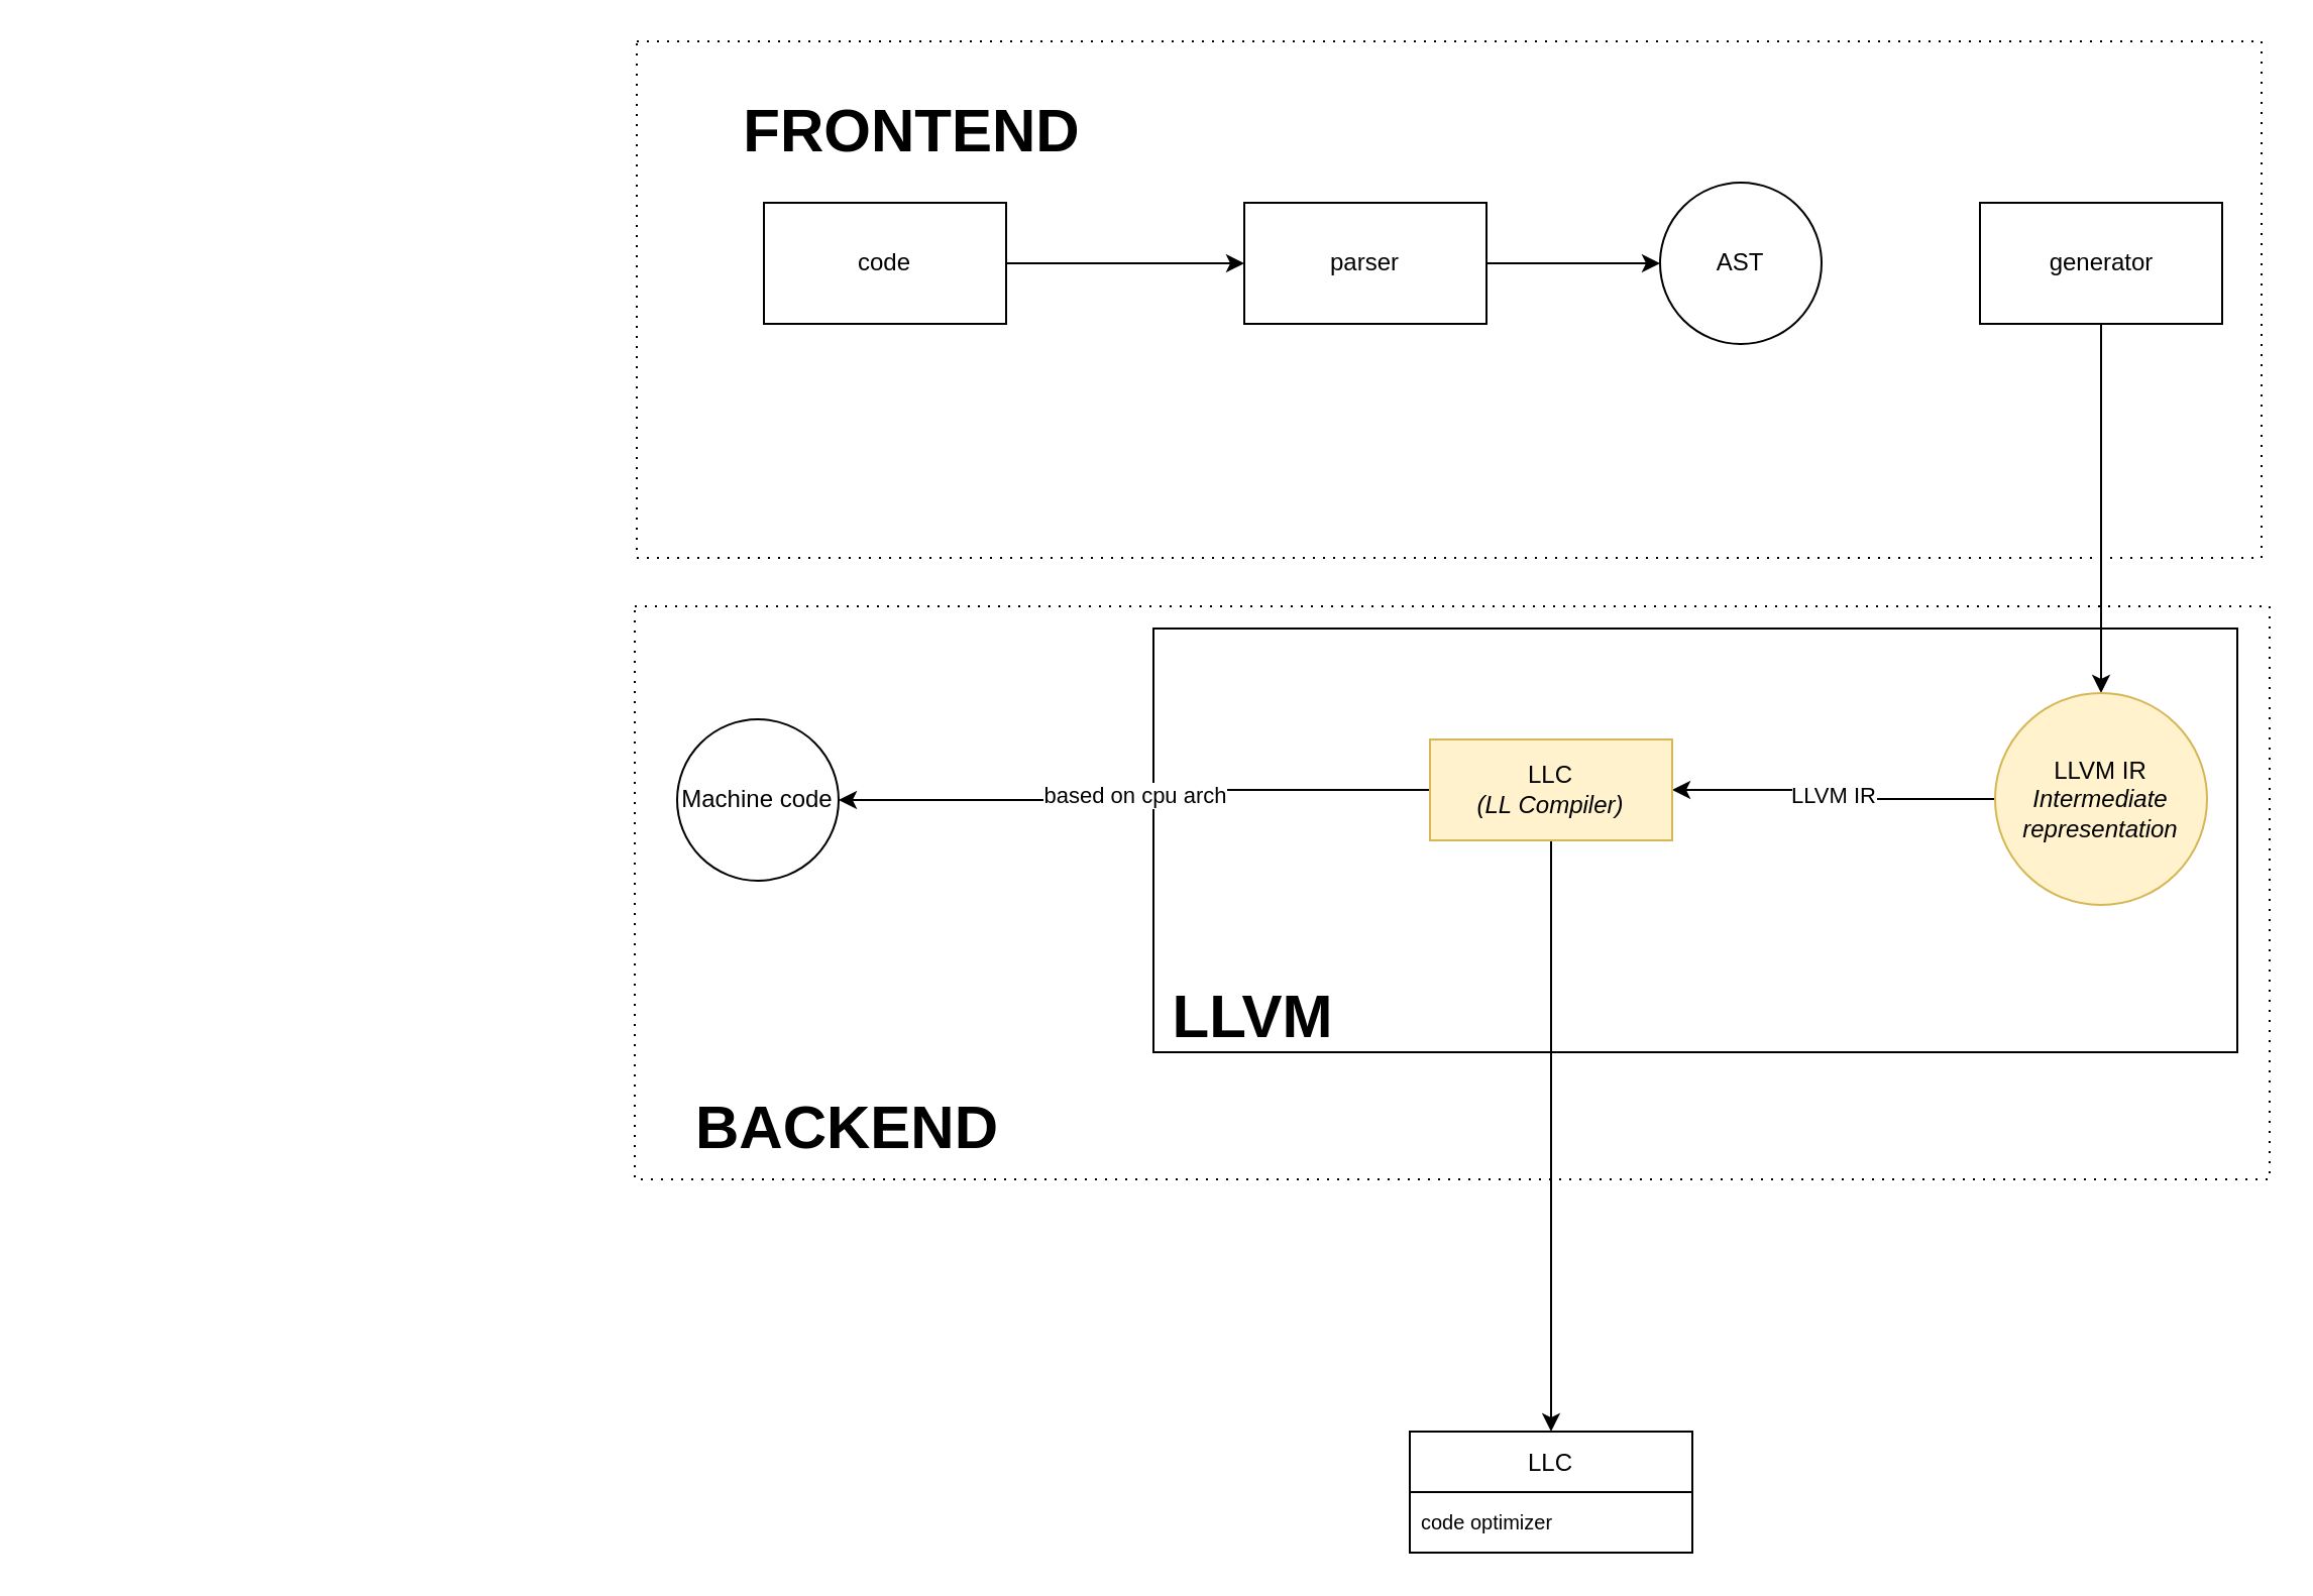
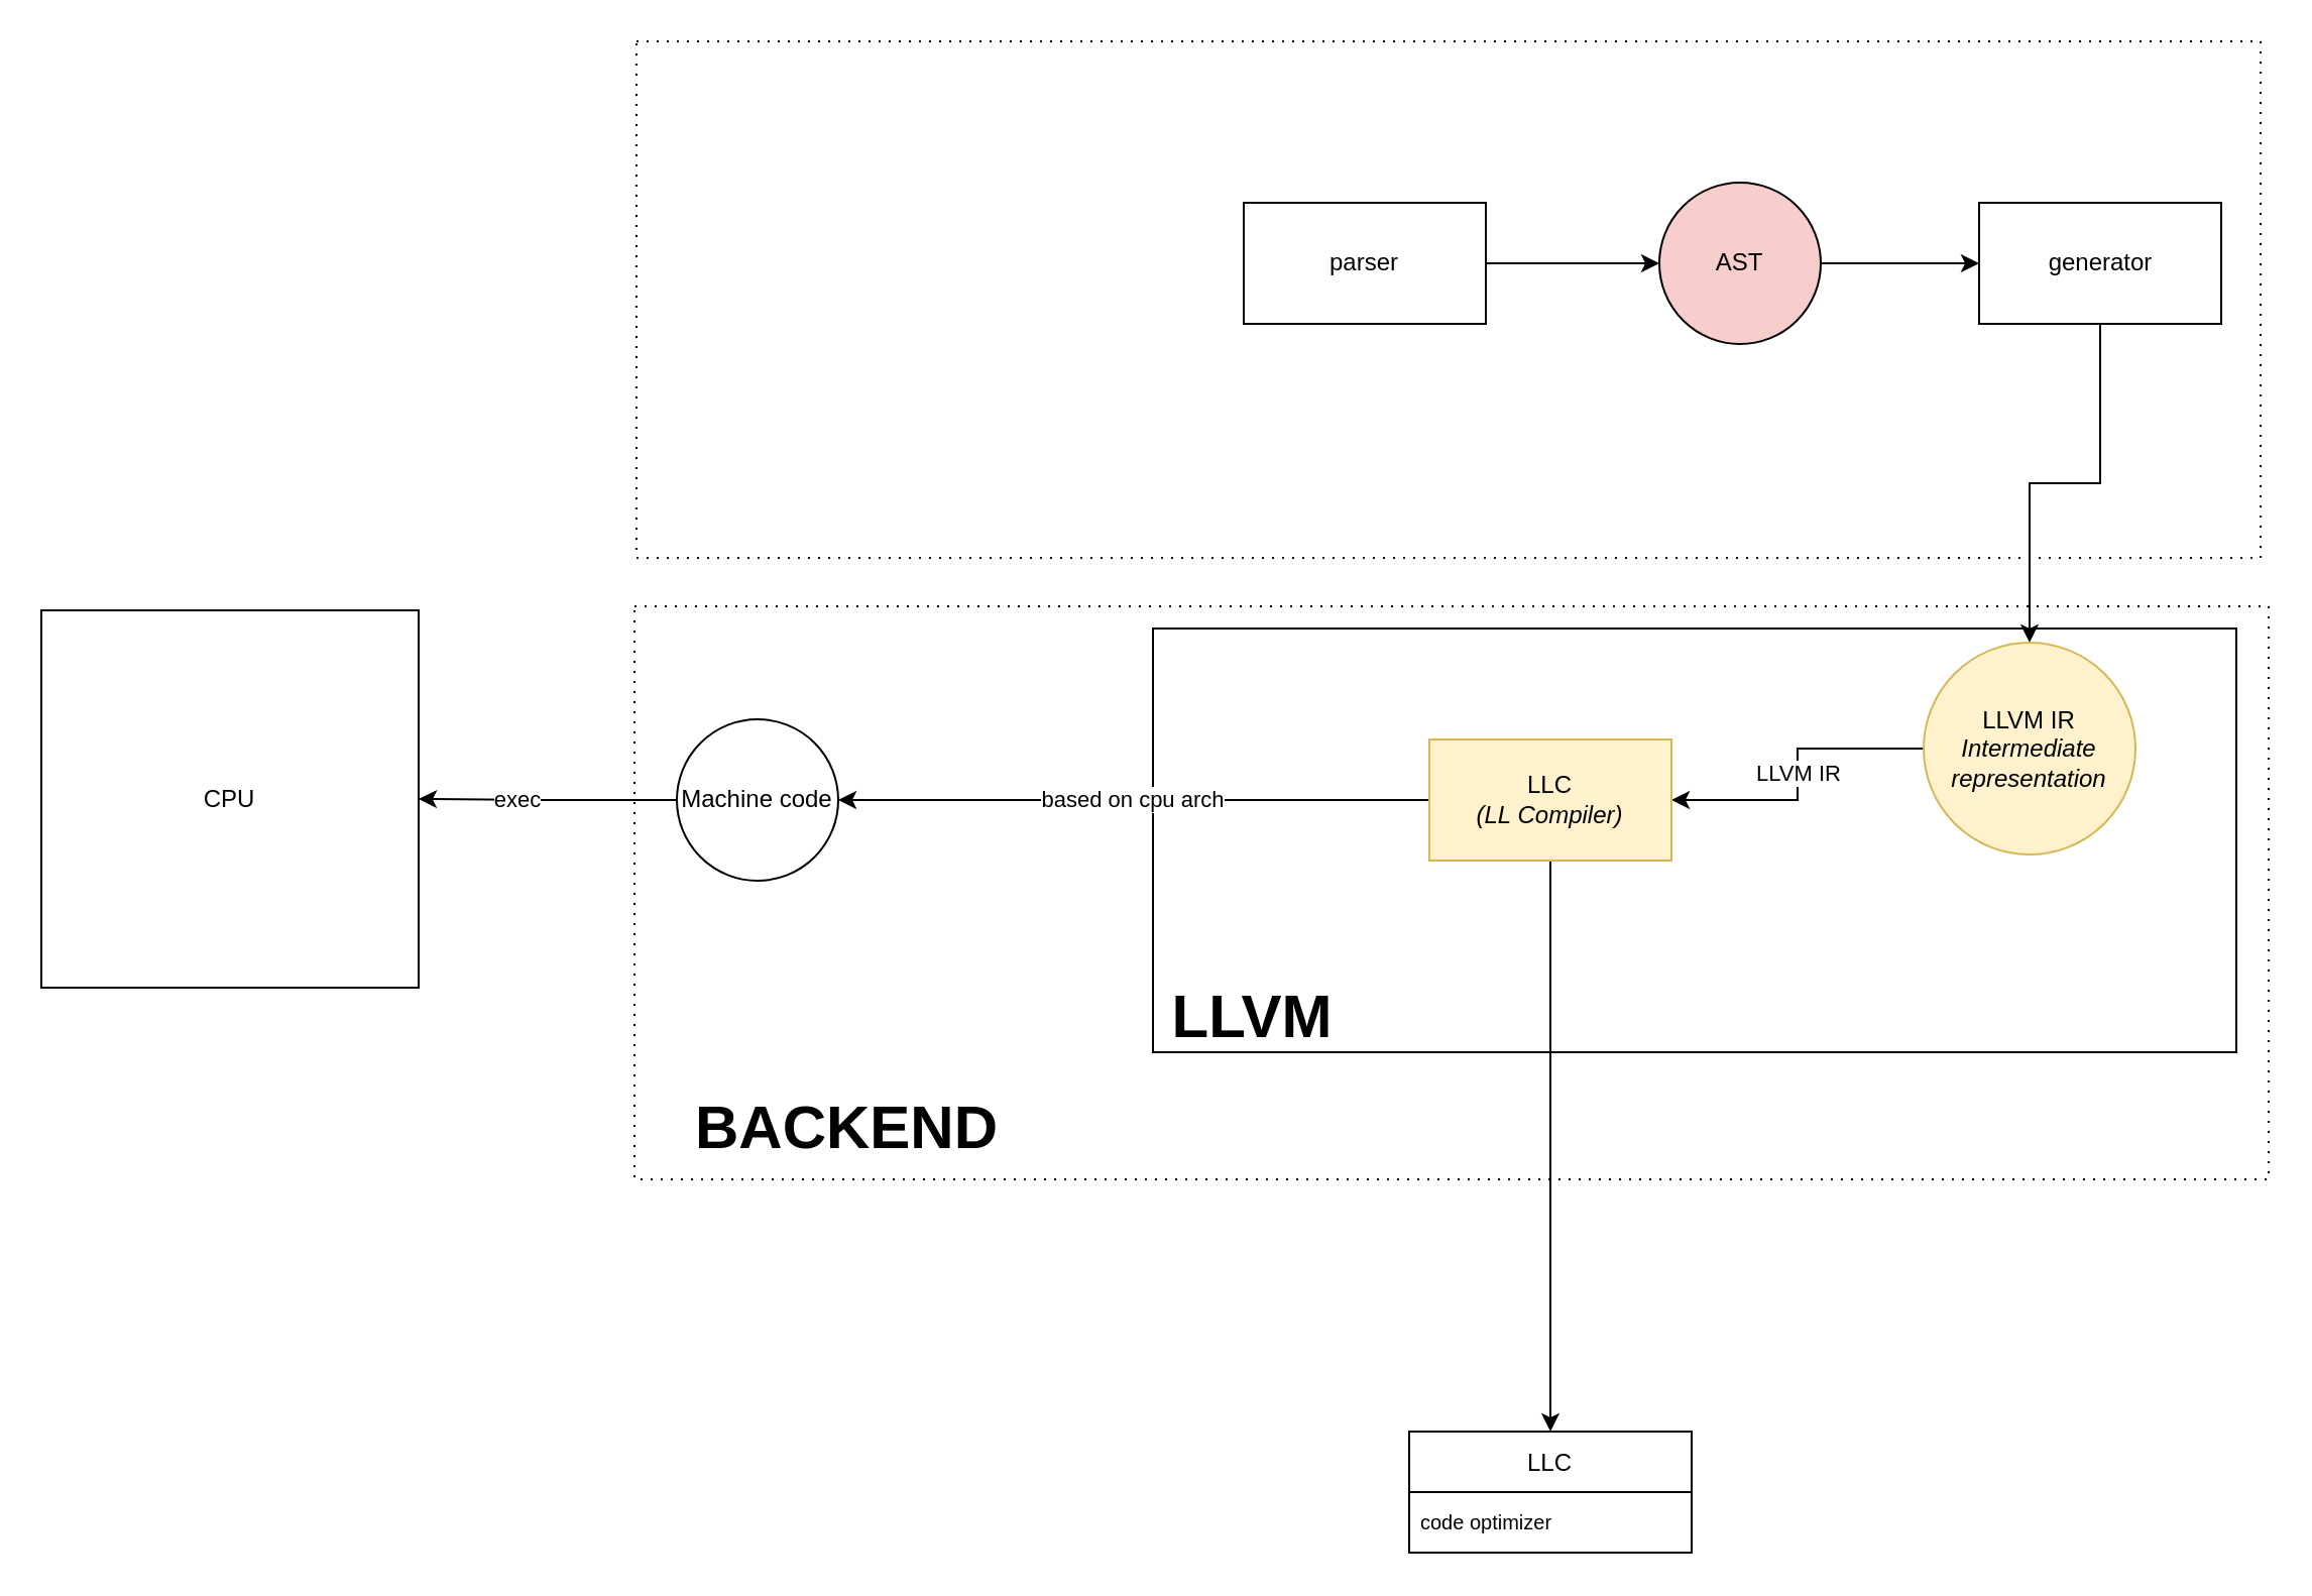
- <mxCell id="24" value="&lt;b&gt;&lt;font style=&quot;font-size: 30px;&quot;&gt;FRONTEND&lt;/font&gt;&lt;/b&gt;" style="text;html=1;strokeColor=none;fillColor=none;align=center;verticalAlign=middle;whiteSpace=wrap;rounded=0;dashed=1;dashPattern=1 4;" parent="1" vertex="1"><mxGeometry x="332" y="49" width="239" height="30" as="geometry" /></mxCell>
- <mxCell id="6" value="code" style="rounded=0;whiteSpace=wrap;html=1;" parent="1" vertex="1"><mxGeometry x="378" y="100" width="120" height="60" as="geometry" /></mxCell>
- <mxCell id="5" style="edgeStyle=orthogonalEdgeStyle;rounded=0;orthogonalLoop=1;jettySize=auto;html=1;" parent="1" source="6" target="8" edge="1"><mxGeometry relative="1" as="geometry" /></mxCell>
- <mxCell id="10" value="AST" style="ellipse;whiteSpace=wrap;html=1;aspect=fixed;" parent="1" vertex="1"><mxGeometry x="822" y="90" width="80" height="80" as="geometry" /></mxCell>
+ <mxCell id="10" value="AST" style="ellipse;whiteSpace=wrap;html=1;aspect=fixed;fillColor=#f8cecc;" parent="1" vertex="1"><mxGeometry x="822" y="90" width="80" height="80" as="geometry" /></mxCell>
+ <mxCell id="9" style="edgeStyle=orthogonalEdgeStyle;rounded=0;orthogonalLoop=1;jettySize=auto;html=1;fontSize=10;" parent="1" source="10" target="12" edge="1"><mxGeometry relative="1" as="geometry" /></mxCell>
- <mxCell id="17" value="LLC&lt;br&gt;&lt;i&gt;(LL Compiler)&lt;/i&gt;" style="rounded=0;whiteSpace=wrap;html=1;fillColor=#fff2cc;strokeColor=#d6b656;" parent="1" vertex="1"><mxGeometry x="708" y="366" width="120" height="50" as="geometry" /></mxCell>
+ <mxCell id="17" value="LLC&lt;br&gt;&lt;i&gt;(LL Compiler)&lt;/i&gt;" style="rounded=0;whiteSpace=wrap;html=1;fillColor=#fff2cc;strokeColor=#d6b656;" parent="1" vertex="1"><mxGeometry x="708" y="366" width="120" height="60" as="geometry" /></mxCell>
+ <mxCell id="20" value="CPU" style="whiteSpace=wrap;html=1;aspect=fixed;" parent="1" vertex="1"><mxGeometry x="20" y="302" width="187" height="187" as="geometry" /></mxCell>
- <mxCell id="14" value="LLVM IR&lt;br&gt;&lt;i&gt;Intermediate representation&lt;/i&gt;" style="ellipse;whiteSpace=wrap;html=1;aspect=fixed;fillColor=#fff2cc;strokeColor=#d6b656;" parent="1" vertex="1"><mxGeometry x="988" y="343" width="105" height="105" as="geometry" /></mxCell>
+ <mxCell id="14" value="LLVM IR&lt;br&gt;&lt;i&gt;Intermediate representation&lt;/i&gt;" style="ellipse;whiteSpace=wrap;html=1;aspect=fixed;fillColor=#fff2cc;strokeColor=#d6b656;" parent="1" vertex="1"><mxGeometry x="953" y="318" width="105" height="105" as="geometry" /></mxCell>
+ <mxCell id="18" value="exec" style="edgeStyle=orthogonalEdgeStyle;rounded=0;orthogonalLoop=1;jettySize=auto;html=1;" parent="1" source="19" target="20" edge="1"><mxGeometry x="0.248" relative="1" as="geometry"><mxPoint as="offset" /></mxGeometry></mxCell>
